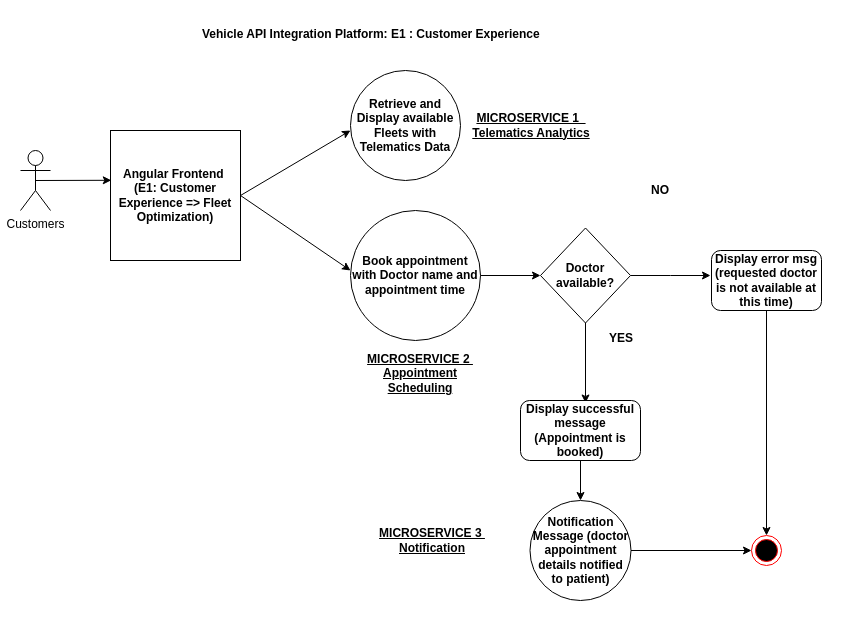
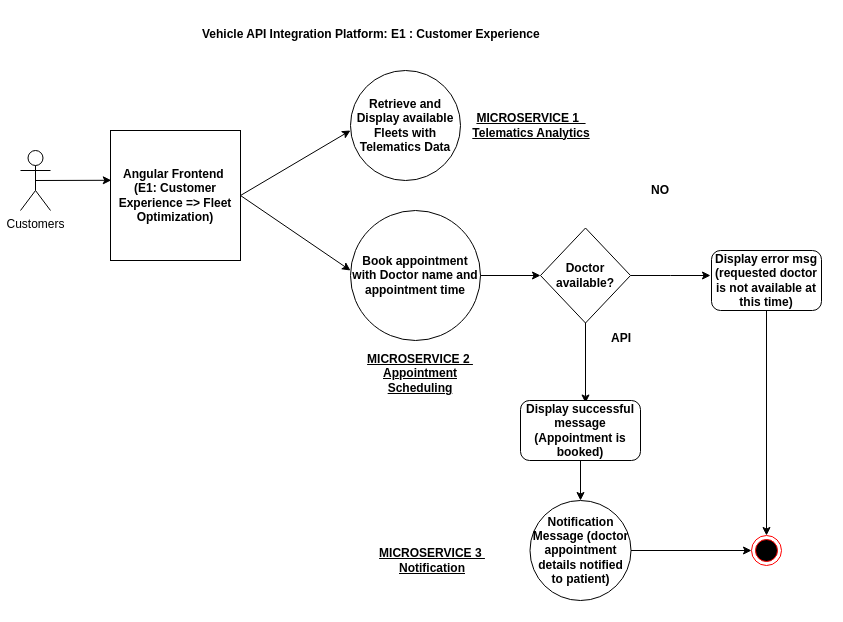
- <mxCell id="15" value="&lt;b&gt;YES&lt;/b&gt;" style="text;html=1;strokeColor=none;fillColor=none;align=center;verticalAlign=middle;whiteSpace=wrap;rounded=0;" vertex="1" parent="1"><mxGeometry x="591" y="322.5" width="60" height="30" as="geometry" /></mxCell>
+ <mxCell id="15" value="&lt;b&gt;API&lt;/b&gt;" style="text;html=1;strokeColor=none;fillColor=none;align=center;verticalAlign=middle;whiteSpace=wrap;rounded=0;" vertex="1" parent="1"><mxGeometry x="591" y="322.5" width="60" height="30" as="geometry" /></mxCell>
- <mxCell id="24" value="&lt;b&gt;&lt;u&gt;MICROSERVICE 3&amp;nbsp; Notification&lt;/u&gt;&lt;/b&gt;" style="text;html=1;strokeColor=none;fillColor=none;align=center;verticalAlign=middle;whiteSpace=wrap;rounded=0;" vertex="1" parent="1"><mxGeometry x="371" y="520" width="121.5" height="40" as="geometry" /></mxCell>
+ <mxCell id="24" value="&lt;b&gt;&lt;u&gt;MICROSERVICE 3&amp;nbsp; Notification&lt;/u&gt;&lt;/b&gt;" style="text;html=1;strokeColor=none;fillColor=none;align=center;verticalAlign=middle;whiteSpace=wrap;rounded=0;" vertex="1" parent="1"><mxGeometry x="371" y="540" width="121.5" height="40" as="geometry" /></mxCell>
